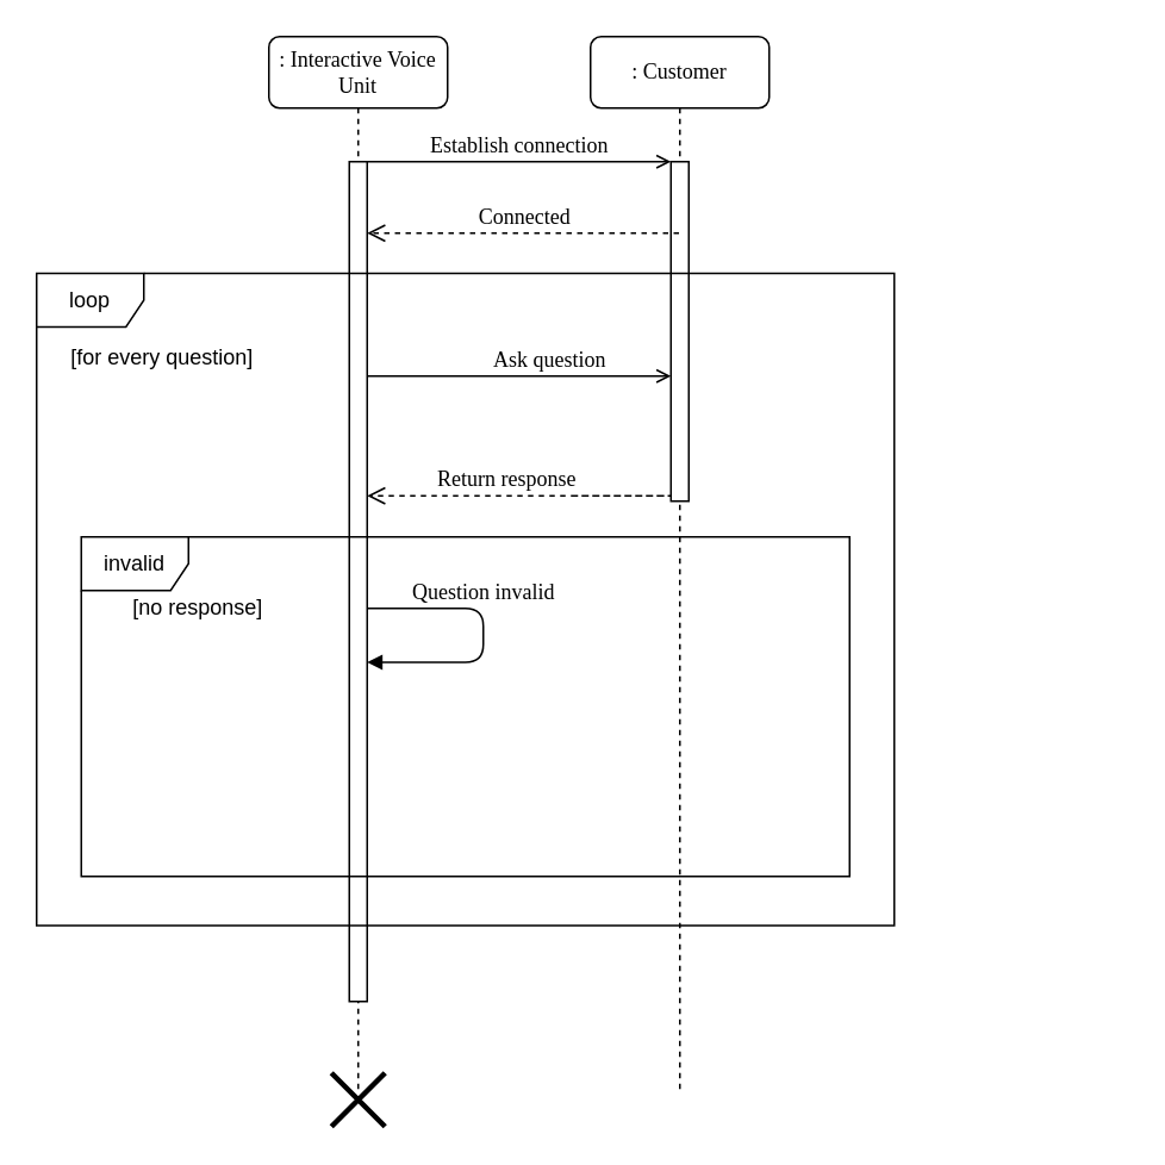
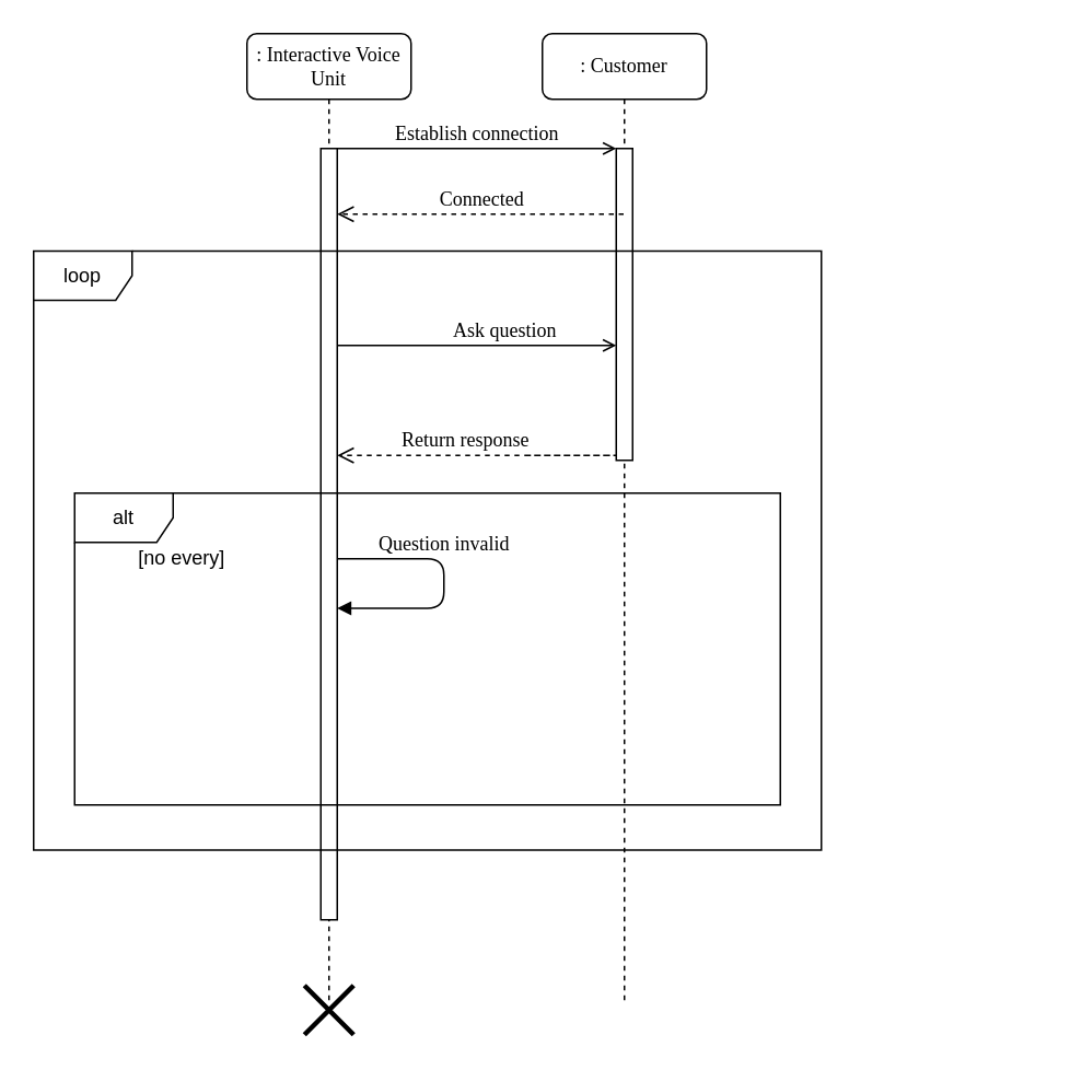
- <mxCell id="10" value="[for every question]" style="text;html=1;align=center;verticalAlign=middle;resizable=0;points=[];autosize=1;" vertex="1" parent="1"><mxGeometry x="30" y="190" width="120" height="20" as="geometry" /></mxCell>
- <mxCell id="13" value="invalid" style="shape=umlFrame;whiteSpace=wrap;html=1;" vertex="1" parent="1"><mxGeometry x="45" y="300" width="430" height="190" as="geometry" /></mxCell>
+ <mxCell id="13" value="alt" style="shape=umlFrame;whiteSpace=wrap;html=1;" vertex="1" parent="1"><mxGeometry x="45" y="300" width="430" height="190" as="geometry" /></mxCell>
- <mxCell id="14" value="[no response]" style="text;html=1;align=center;verticalAlign=middle;resizable=0;points=[];autosize=1;" vertex="1" parent="1"><mxGeometry x="65" y="330" width="90" height="20" as="geometry" /></mxCell>
+ <mxCell id="14" value="[no every]" style="text;html=1;align=center;verticalAlign=middle;resizable=0;points=[];autosize=1;" vertex="1" parent="1"><mxGeometry x="65" y="330" width="90" height="20" as="geometry" /></mxCell>
